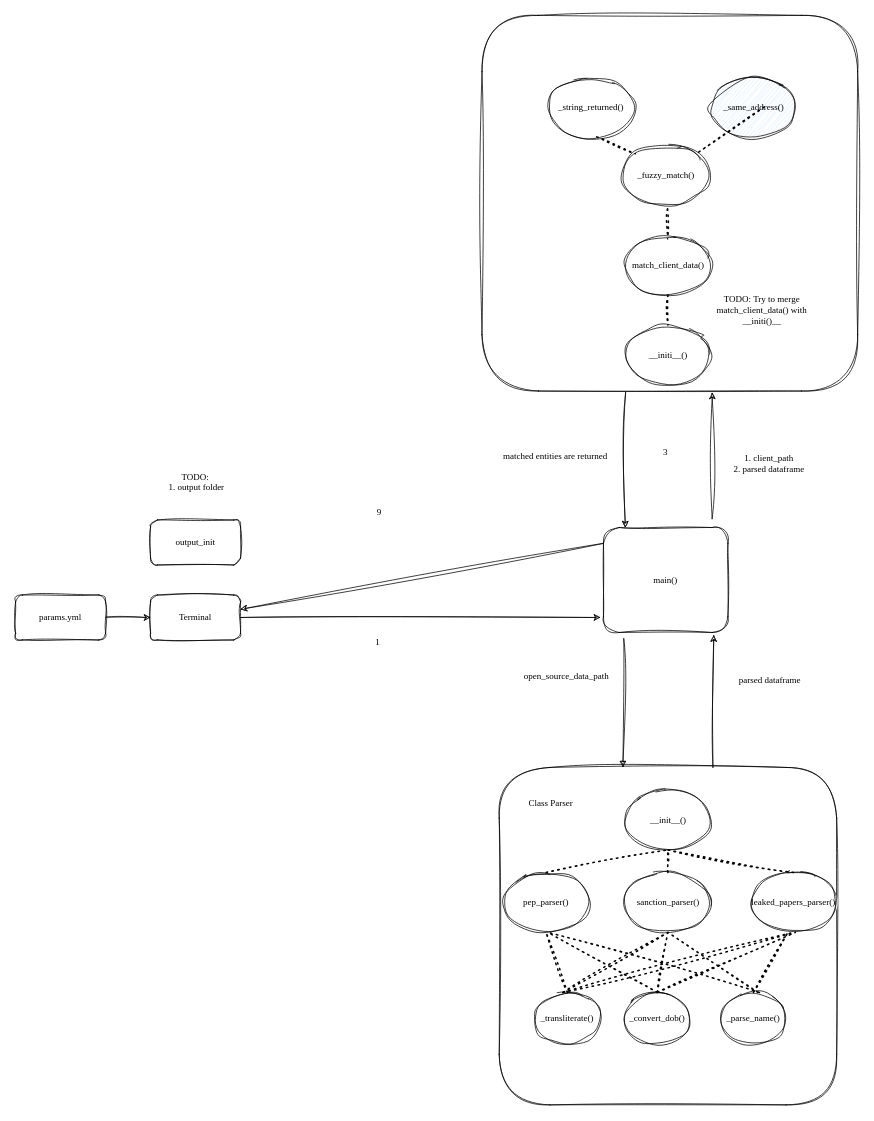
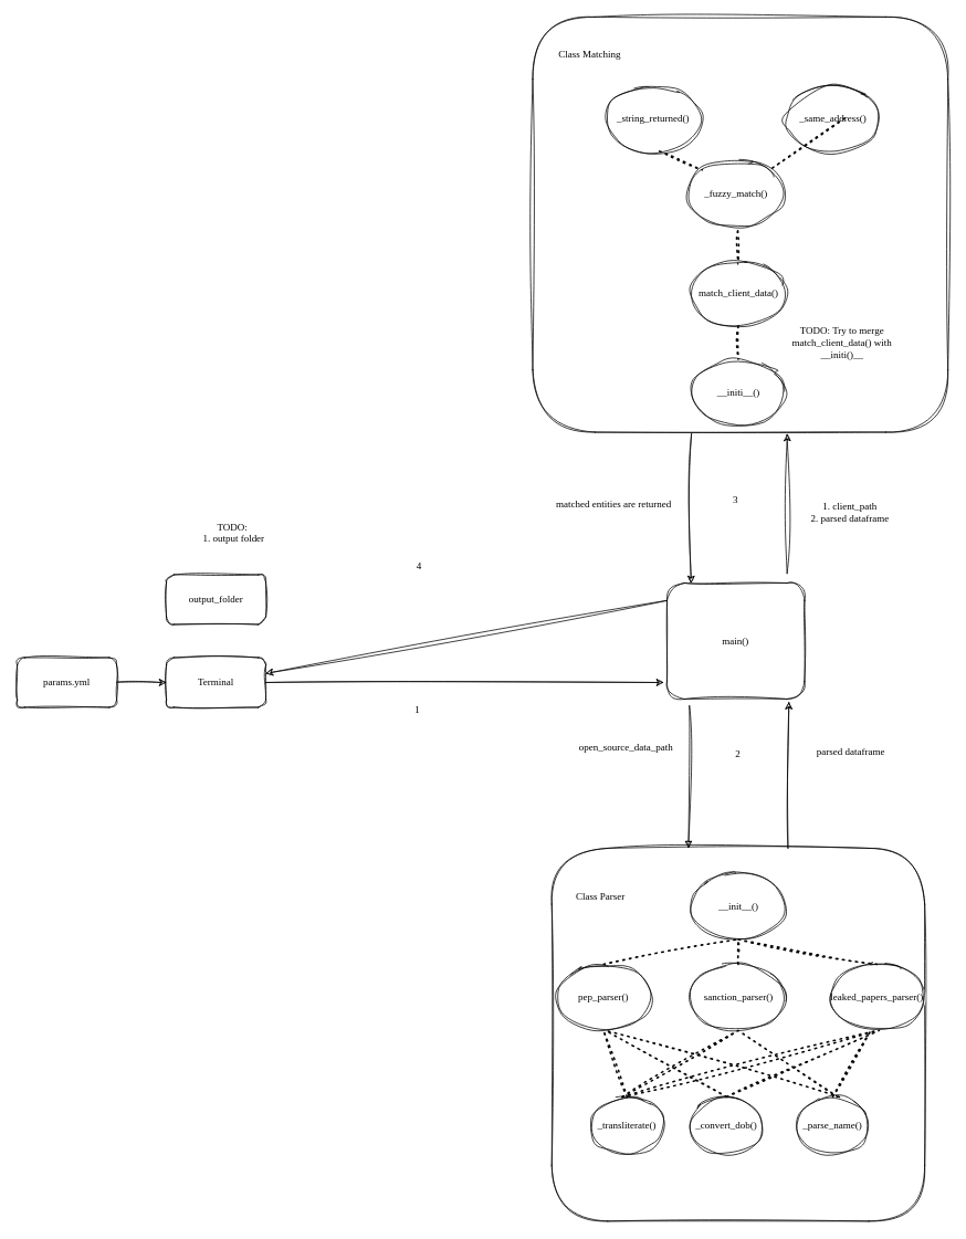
+ <mxCell id="44" value="Class Matching" style="text;align=center;verticalAlign=middle;whiteSpace=wrap;rounded=1;labelBackgroundColor=none;sketch=1;curveFitting=1;jiggle=2;fontFamily=Comic Sans MS;" parent="1" vertex="1"><mxGeometry x="661" y="46" width="100" height="39" as="geometry" /></mxCell>
- <mxCell id="48" value="_same_address()" style="ellipse;whiteSpace=wrap;rounded=1;labelBackgroundColor=none;sketch=1;curveFitting=1;jiggle=2;fontFamily=Comic Sans MS;fillColor=#dae8fc;" parent="1" vertex="1"><mxGeometry x="946.5" y="103" width="115" height="80" as="geometry" /></mxCell>
+ <mxCell id="48" value="_same_address()" style="ellipse;whiteSpace=wrap;rounded=1;labelBackgroundColor=none;sketch=1;curveFitting=1;jiggle=2;fontFamily=Comic Sans MS;" parent="1" vertex="1"><mxGeometry x="946.5" y="103" width="115" height="80" as="geometry" /></mxCell>
- <mxCell id="17" value="TODO: &#10;1. output folder" style="text;align=center;verticalAlign=middle;resizable=0;points=[];autosize=1;rounded=1;labelBackgroundColor=none;sketch=1;curveFitting=1;jiggle=2;fontFamily=Comic Sans MS;" parent="1" vertex="1"><mxGeometry x="209" y="621" width="105" height="41" as="geometry" /></mxCell>
+ <mxCell id="17" value="TODO: &#10;1. output folder" style="text;align=center;verticalAlign=middle;resizable=0;points=[];autosize=1;rounded=1;labelBackgroundColor=none;sketch=1;curveFitting=1;jiggle=2;fontFamily=Comic Sans MS;" parent="1" vertex="1"><mxGeometry x="229" y="621" width="105" height="41" as="geometry" /></mxCell>
- <mxCell id="16" value="9" style="text;align=center;verticalAlign=middle;whiteSpace=wrap;rounded=1;labelBackgroundColor=none;sketch=1;curveFitting=1;jiggle=2;fontFamily=Comic Sans MS;" parent="1" vertex="1"><mxGeometry x="475" y="668" width="60" height="30" as="geometry" /></mxCell>
+ <mxCell id="16" value="4" style="text;align=center;verticalAlign=middle;whiteSpace=wrap;rounded=1;labelBackgroundColor=none;sketch=1;curveFitting=1;jiggle=2;fontFamily=Comic Sans MS;" parent="1" vertex="1"><mxGeometry x="475" y="668" width="60" height="30" as="geometry" /></mxCell>
- <mxCell id="13" value="output_init" style="rounded=1;whiteSpace=wrap;labelBackgroundColor=none;sketch=1;curveFitting=1;jiggle=2;fontFamily=Comic Sans MS;" parent="1" vertex="1"><mxGeometry x="200" y="693" width="120" height="60" as="geometry" /></mxCell>
+ <mxCell id="13" value="output_folder" style="rounded=1;whiteSpace=wrap;labelBackgroundColor=none;sketch=1;curveFitting=1;jiggle=2;fontFamily=Comic Sans MS;" parent="1" vertex="1"><mxGeometry x="200" y="693" width="120" height="60" as="geometry" /></mxCell>
+ <mxCell id="11" value="2" style="text;align=center;verticalAlign=middle;whiteSpace=wrap;rounded=1;labelBackgroundColor=none;sketch=1;curveFitting=1;jiggle=2;fontFamily=Comic Sans MS;" parent="1" vertex="1"><mxGeometry x="860" y="893" width="60" height="33.2" as="geometry" /></mxCell>
- <mxCell id="22" value="Class Parser" style="text;align=center;verticalAlign=middle;whiteSpace=wrap;rounded=1;labelBackgroundColor=none;sketch=1;curveFitting=1;jiggle=2;fontFamily=Comic Sans MS;shadow=0;" parent="1" vertex="1"><mxGeometry x="689" y="1056" width="90" height="30" as="geometry" /></mxCell>
+ <mxCell id="22" value="Class Parser" style="text;align=center;verticalAlign=middle;whiteSpace=wrap;rounded=1;labelBackgroundColor=none;sketch=1;curveFitting=1;jiggle=2;fontFamily=Comic Sans MS;shadow=0;" parent="1" vertex="1"><mxGeometry x="679" y="1066" width="90" height="30" as="geometry" /></mxCell>
- <mxCell id="33" value="" style="endArrow=none;dashed=1;dashPattern=1 3;strokeWidth=2;rounded=1;exitX=0.5;exitY=0;exitDx=0;exitDy=0;entryX=0.5;entryY=1;entryDx=0;entryDy=0;labelBackgroundColor=none;sketch=1;curveFitting=1;jiggle=2;fontFamily=Comic Sans MS;shadow=0;" parent="1" source="28" target="25" edge="1"><mxGeometry width="50" height="50" relative="1" as="geometry"><mxPoint x="896" y="1343" as="sourcePoint" /><mxPoint x="790" y="1253" as="targetPoint" /></mxGeometry></mxCell>
